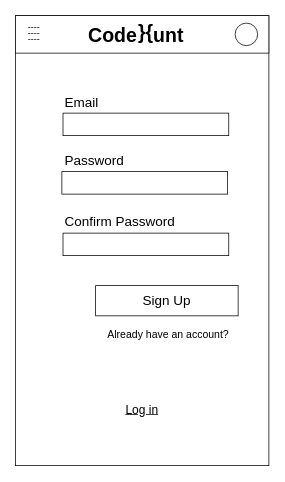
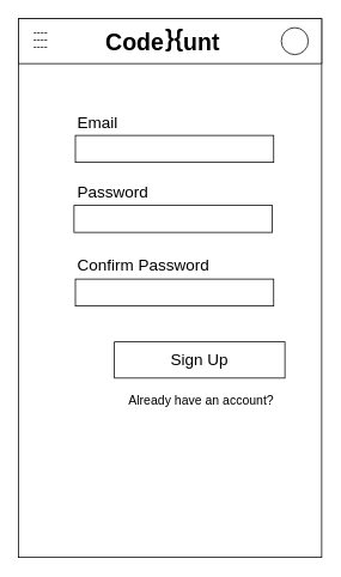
- <mxCell id="13" value="&lt;u style=&quot;font-size: 16px;&quot;&gt;Log in&lt;/u&gt;" style="text;html=1;strokeColor=none;fillColor=none;align=center;verticalAlign=middle;whiteSpace=wrap;rounded=0;fontSize=16;" vertex="1" parent="1"><mxGeometry x="159" y="530" width="60" height="30" as="geometry" /></mxCell>
